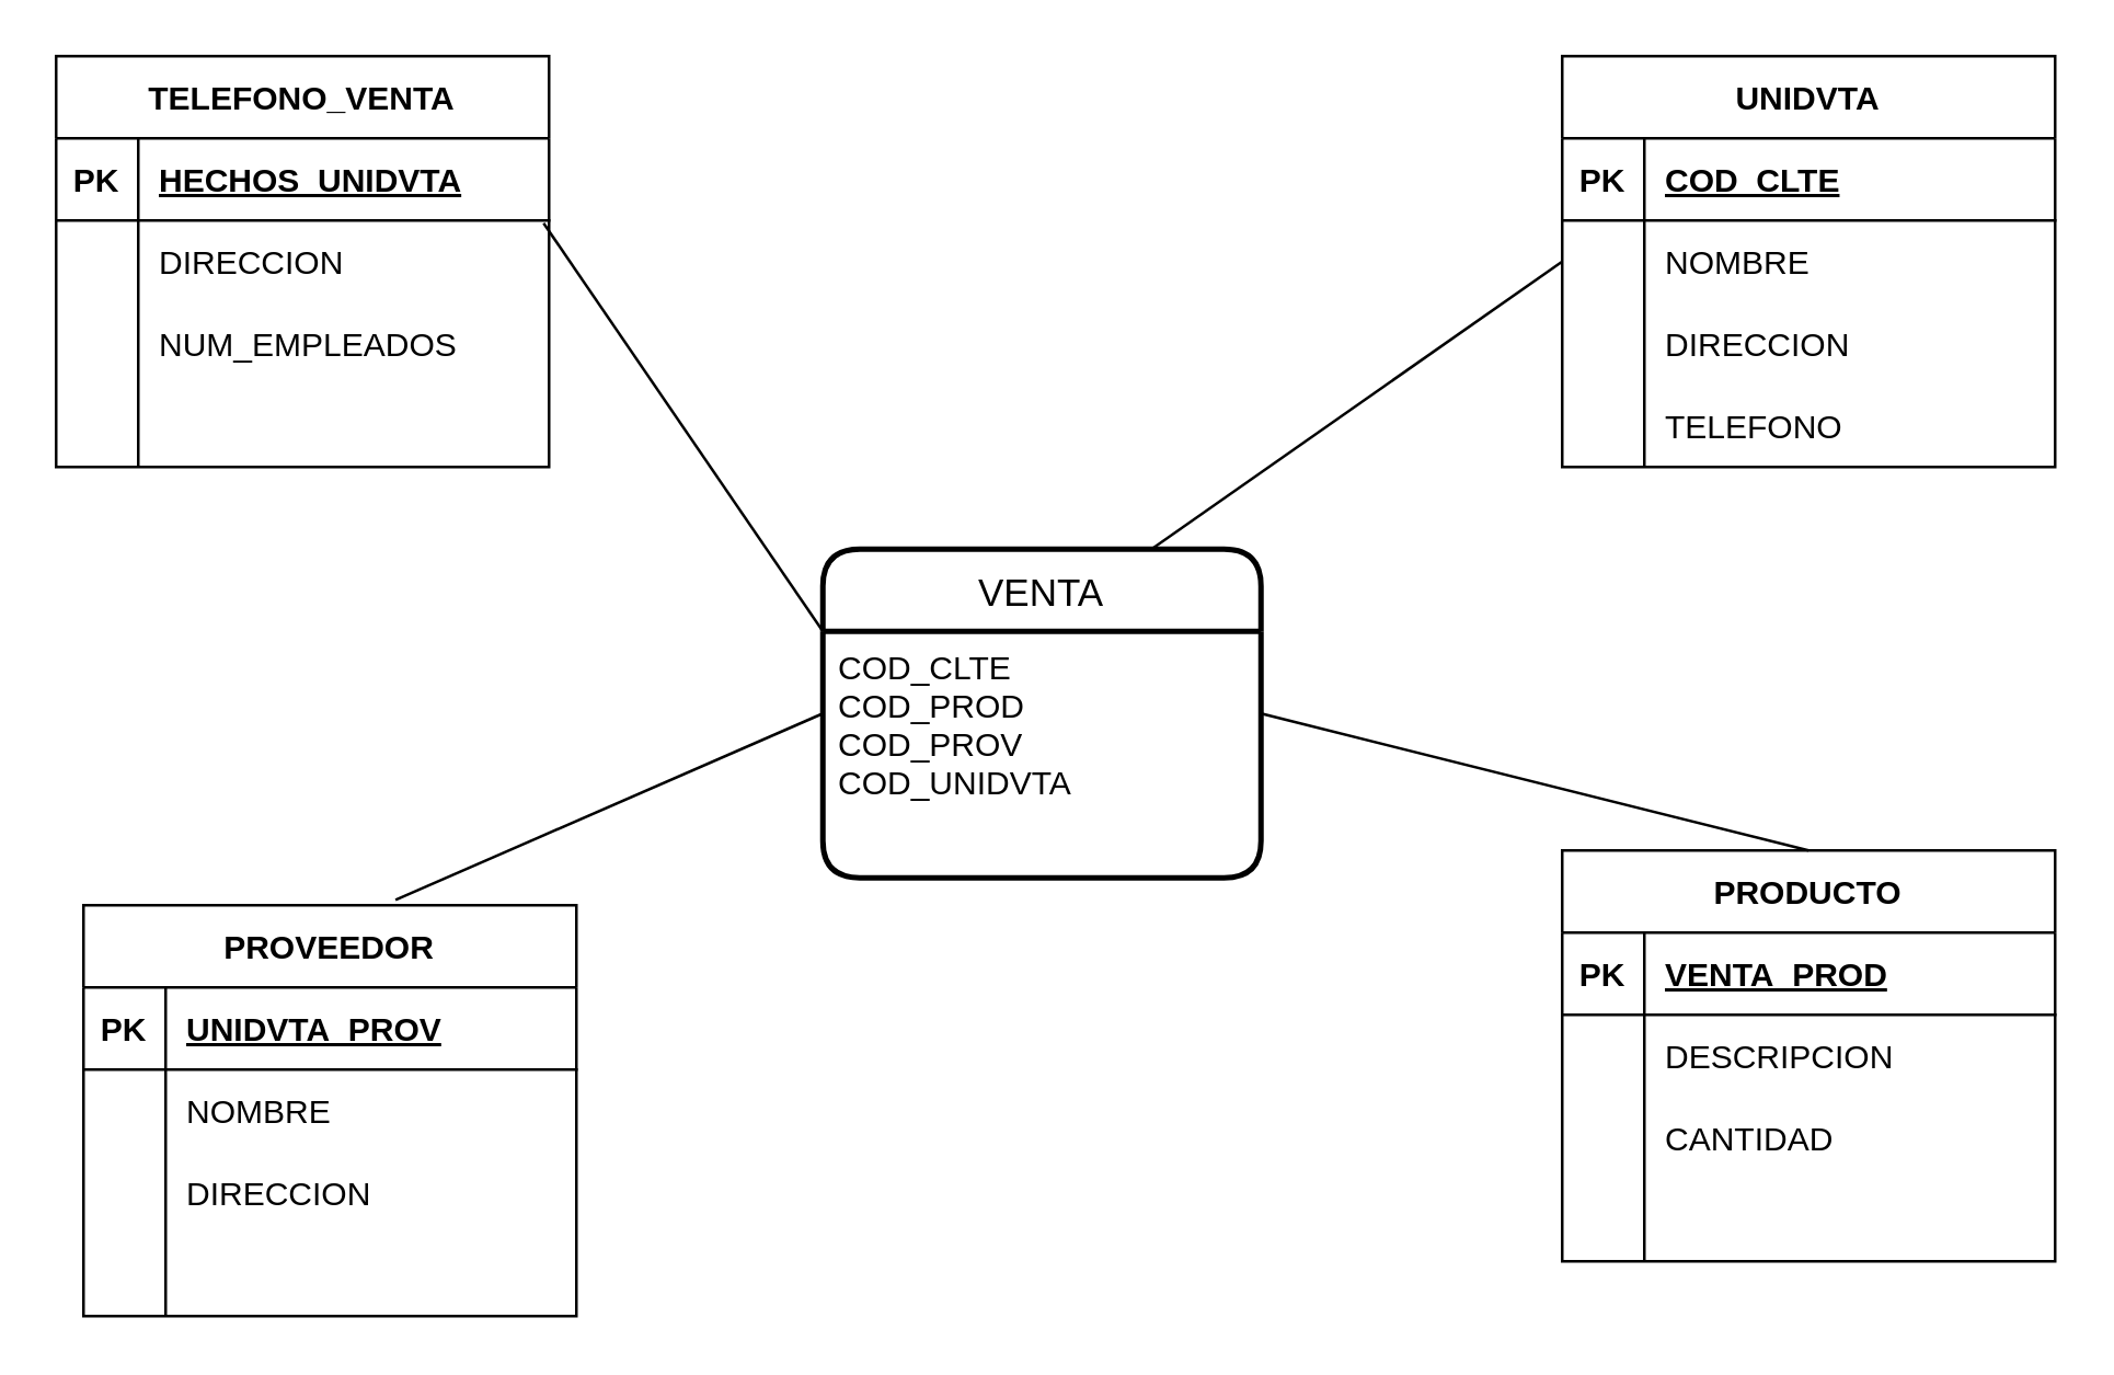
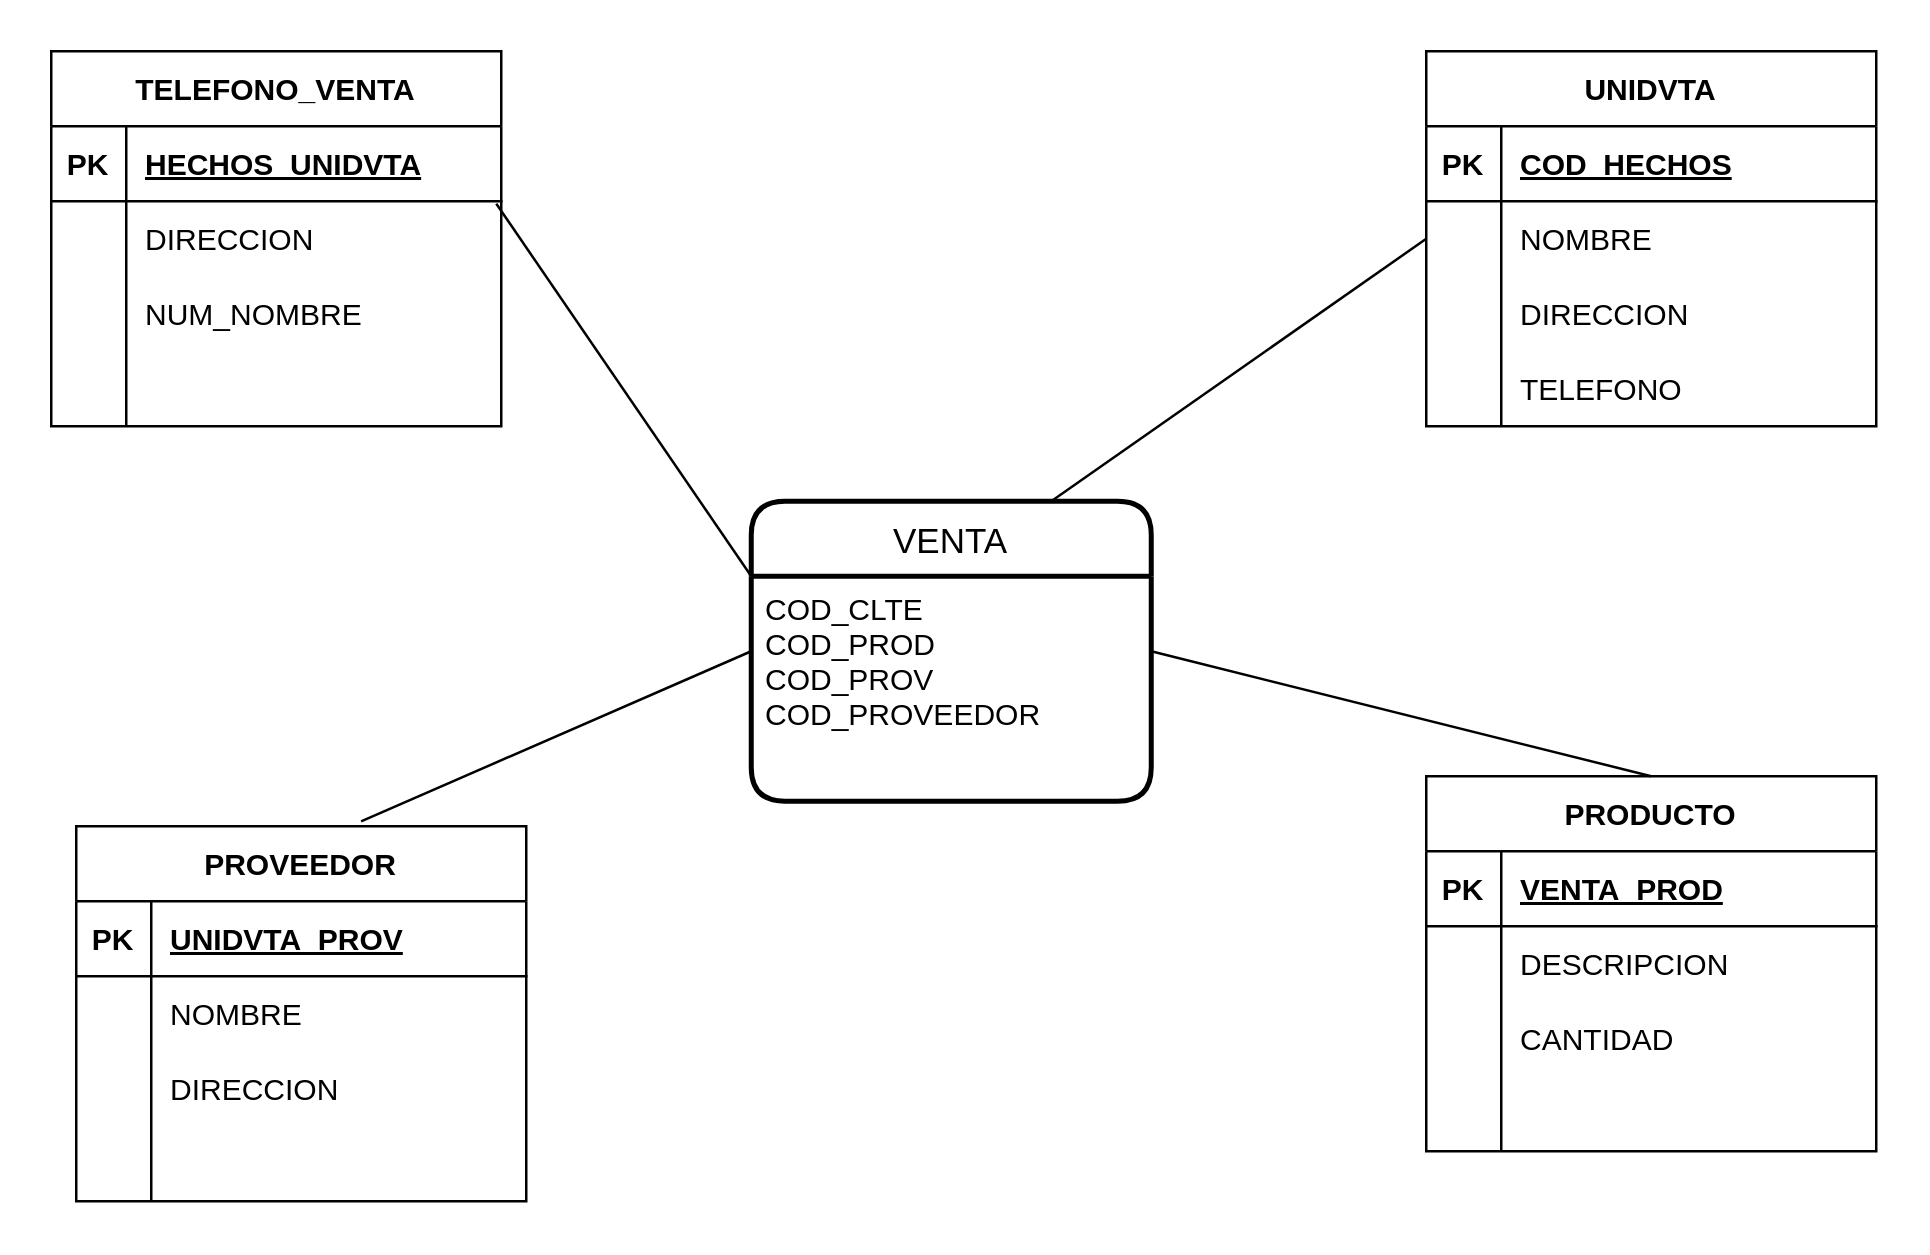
- <mxCell id="18" value="COD_CLTE" style="shape=partialRectangle;connectable=0;fillColor=none;top=0;left=0;bottom=0;right=0;align=left;spacingLeft=6;fontStyle=5;overflow=hidden;" vertex="1" parent="16"><mxGeometry x="30" width="150" height="30" as="geometry"><mxRectangle width="150" height="30" as="alternateBounds" /></mxGeometry></mxCell>
+ <mxCell id="18" value="COD_HECHOS" style="shape=partialRectangle;connectable=0;fillColor=none;top=0;left=0;bottom=0;right=0;align=left;spacingLeft=6;fontStyle=5;overflow=hidden;" vertex="1" parent="16"><mxGeometry x="30" width="150" height="30" as="geometry"><mxRectangle width="150" height="30" as="alternateBounds" /></mxGeometry></mxCell>
- <mxCell id="37" value="NUM_EMPLEADOS" style="shape=partialRectangle;connectable=0;fillColor=none;top=0;left=0;bottom=0;right=0;align=left;spacingLeft=6;overflow=hidden;" vertex="1" parent="35"><mxGeometry x="30" width="150" height="30" as="geometry"><mxRectangle width="150" height="30" as="alternateBounds" /></mxGeometry></mxCell>
+ <mxCell id="37" value="NUM_NOMBRE" style="shape=partialRectangle;connectable=0;fillColor=none;top=0;left=0;bottom=0;right=0;align=left;spacingLeft=6;overflow=hidden;" vertex="1" parent="35"><mxGeometry x="30" width="150" height="30" as="geometry"><mxRectangle width="150" height="30" as="alternateBounds" /></mxGeometry></mxCell>
- <mxCell id="55" value="COD_CLTE&#10;COD_PROD&#10;COD_PROV&#10;COD_UNIDVTA" style="align=left;strokeColor=none;fillColor=none;spacingLeft=4;fontSize=12;verticalAlign=top;resizable=0;rotatable=0;part=1;" vertex="1" parent="54"><mxGeometry y="30" width="160" height="90" as="geometry" /></mxCell>
+ <mxCell id="55" value="COD_CLTE&#10;COD_PROD&#10;COD_PROV&#10;COD_PROVEEDOR" style="align=left;strokeColor=none;fillColor=none;spacingLeft=4;fontSize=12;verticalAlign=top;resizable=0;rotatable=0;part=1;" vertex="1" parent="54"><mxGeometry y="30" width="160" height="90" as="geometry" /></mxCell>
